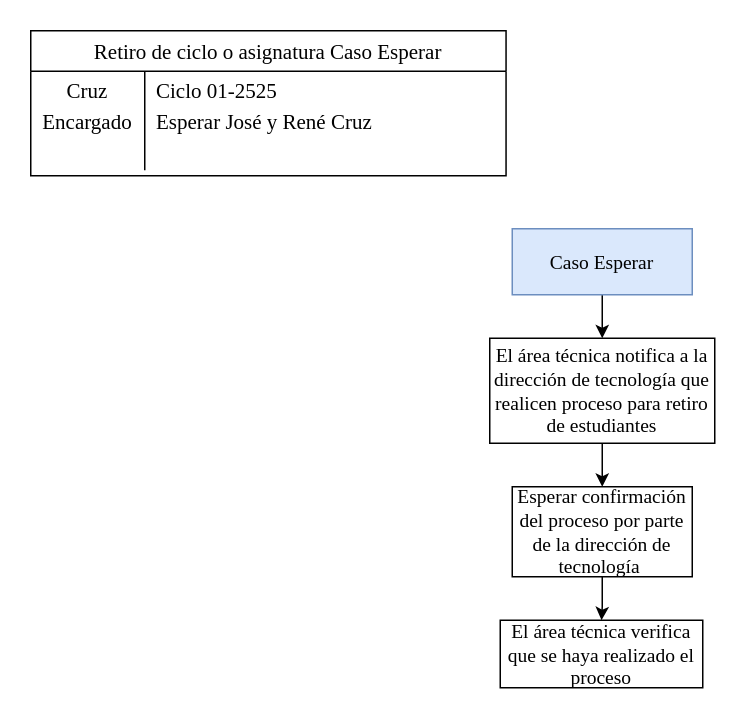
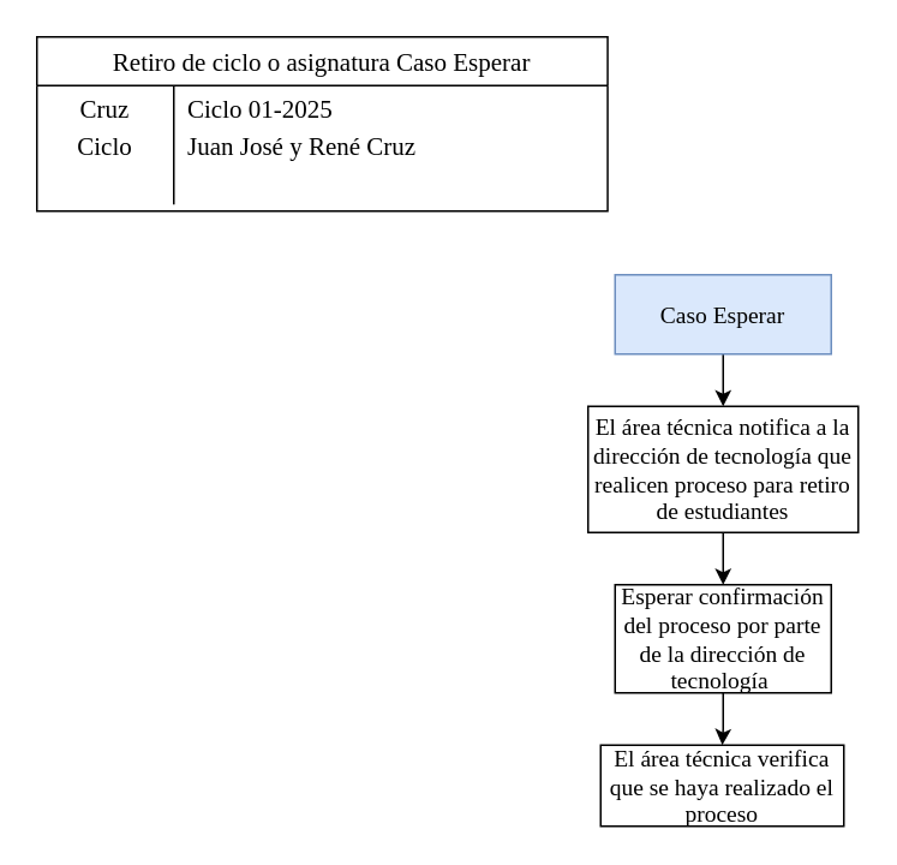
- <mxCell id="5" value="&lt;font style=&quot;font-size: 14px;&quot;&gt;Ciclo 01-2525&lt;/font&gt;" style="shape=partialRectangle;html=1;whiteSpace=wrap;connectable=0;fillColor=none;top=0;left=0;bottom=0;right=0;align=left;spacingLeft=6;overflow=hidden;strokeColor=inherit;fontSize=16;fontFamily=Times New Roman;" vertex="1" parent="3"><mxGeometry x="76" width="241" height="20" as="geometry"><mxRectangle width="241" height="20" as="alternateBounds" /></mxGeometry></mxCell>
+ <mxCell id="5" value="&lt;font style=&quot;font-size: 14px;&quot;&gt;Ciclo 01-2025&lt;/font&gt;" style="shape=partialRectangle;html=1;whiteSpace=wrap;connectable=0;fillColor=none;top=0;left=0;bottom=0;right=0;align=left;spacingLeft=6;overflow=hidden;strokeColor=inherit;fontSize=16;fontFamily=Times New Roman;" vertex="1" parent="3"><mxGeometry x="76" width="241" height="20" as="geometry"><mxRectangle width="241" height="20" as="alternateBounds" /></mxGeometry></mxCell>
- <mxCell id="7" value="&lt;font style=&quot;font-size: 14px;&quot;&gt;Encargado&lt;/font&gt;" style="shape=partialRectangle;html=1;whiteSpace=wrap;connectable=0;fillColor=none;top=0;left=0;bottom=0;right=0;overflow=hidden;strokeColor=inherit;fontSize=16;fontFamily=Times New Roman;" vertex="1" parent="6"><mxGeometry width="76" height="26" as="geometry"><mxRectangle width="76" height="26" as="alternateBounds" /></mxGeometry></mxCell>
+ <mxCell id="7" value="&lt;font style=&quot;font-size: 14px;&quot;&gt;Ciclo&lt;/font&gt;" style="shape=partialRectangle;html=1;whiteSpace=wrap;connectable=0;fillColor=none;top=0;left=0;bottom=0;right=0;overflow=hidden;strokeColor=inherit;fontSize=16;fontFamily=Times New Roman;" vertex="1" parent="6"><mxGeometry width="76" height="26" as="geometry"><mxRectangle width="76" height="26" as="alternateBounds" /></mxGeometry></mxCell>
- <mxCell id="8" value="&lt;span style=&quot;font-size: 14px;&quot;&gt;Esperar José y René Cruz&lt;/span&gt;" style="shape=partialRectangle;html=1;whiteSpace=wrap;connectable=0;fillColor=none;top=0;left=0;bottom=0;right=0;align=left;spacingLeft=6;overflow=hidden;strokeColor=inherit;fontSize=16;fontFamily=Times New Roman;" vertex="1" parent="6"><mxGeometry x="76" width="241" height="26" as="geometry"><mxRectangle width="241" height="26" as="alternateBounds" /></mxGeometry></mxCell>
+ <mxCell id="8" value="&lt;span style=&quot;font-size: 14px;&quot;&gt;Juan José y René Cruz&lt;/span&gt;" style="shape=partialRectangle;html=1;whiteSpace=wrap;connectable=0;fillColor=none;top=0;left=0;bottom=0;right=0;align=left;spacingLeft=6;overflow=hidden;strokeColor=inherit;fontSize=16;fontFamily=Times New Roman;" vertex="1" parent="6"><mxGeometry x="76" width="241" height="26" as="geometry"><mxRectangle width="241" height="26" as="alternateBounds" /></mxGeometry></mxCell>
